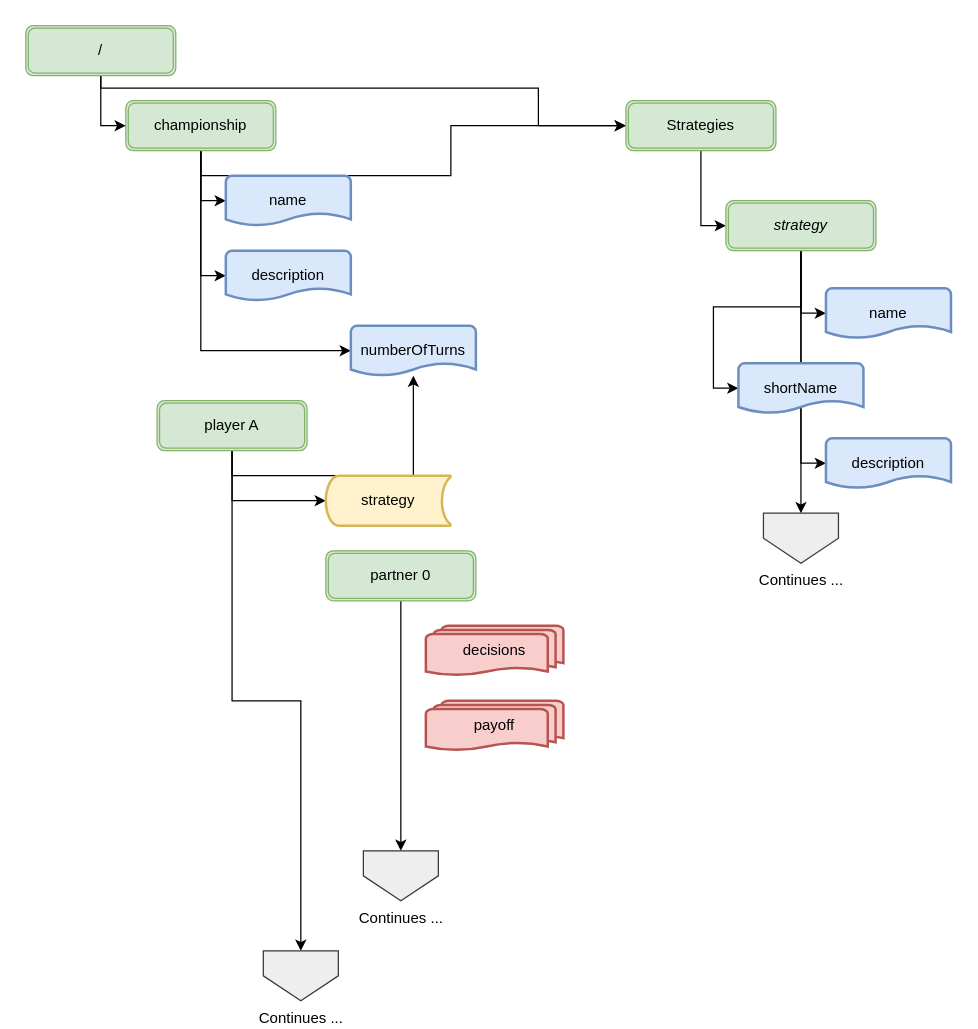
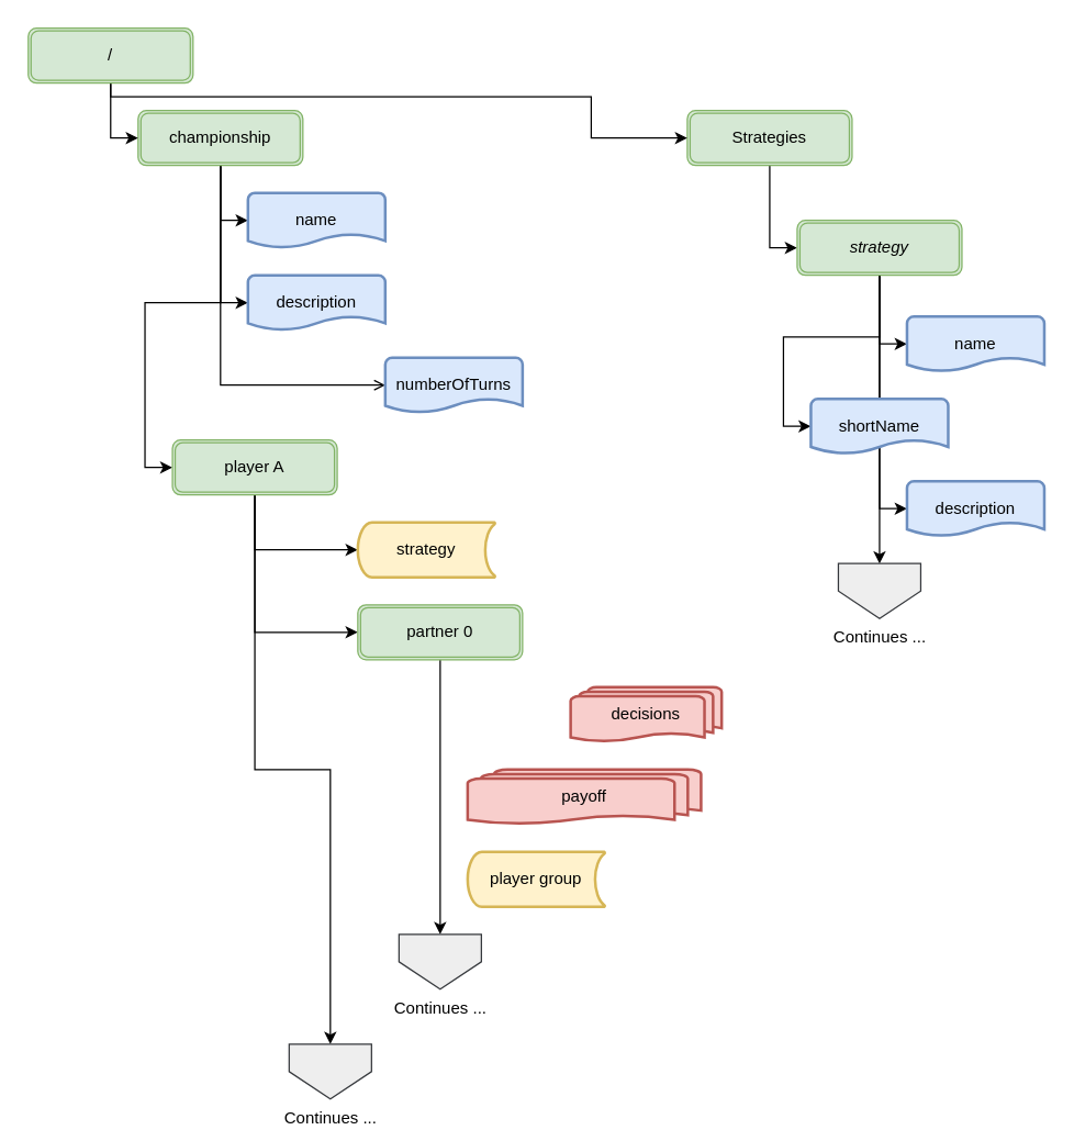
- <mxCell id="5" style="edgeStyle=orthogonalEdgeStyle;rounded=0;orthogonalLoop=1;jettySize=auto;html=1;exitX=0.5;exitY=1;exitDx=0;exitDy=0;startArrow=none;startFill=0;endArrow=classic;endFill=1;strokeColor=#000000;strokeWidth=1;fontSize=12;" edge="1" parent="1" source="6" target="15"><mxGeometry relative="1" as="geometry" /></mxCell>
+ <mxCell id="5" style="edgeStyle=orthogonalEdgeStyle;rounded=0;orthogonalLoop=1;jettySize=auto;html=1;exitX=0.5;exitY=1;exitDx=0;exitDy=0;entryX=0;entryY=0.5;entryDx=0;entryDy=0;startArrow=none;startFill=0;endArrow=classic;endFill=1;strokeColor=#000000;strokeWidth=1;fontSize=12;" edge="1" parent="1" source="6" target="13"><mxGeometry relative="1" as="geometry" /></mxCell>
- <mxCell id="4" style="edgeStyle=orthogonalEdgeStyle;rounded=0;orthogonalLoop=1;jettySize=auto;html=1;exitX=0.5;exitY=1;exitDx=0;exitDy=0;entryX=0;entryY=0.5;entryDx=0;entryDy=0;entryPerimeter=0;startArrow=none;startFill=0;endArrow=classic;endFill=1;strokeColor=#000000;strokeWidth=1;fontSize=12;" edge="1" parent="1" source="6" target="8"><mxGeometry relative="1" as="geometry" /></mxCell>
+ <mxCell id="4" style="edgeStyle=orthogonalEdgeStyle;rounded=0;orthogonalLoop=1;jettySize=auto;html=1;exitX=0.5;exitY=1;exitDx=0;exitDy=0;entryX=0;entryY=0.5;entryDx=0;entryDy=0;entryPerimeter=0;startArrow=none;startFill=0;endArrow=open;endFill=1;strokeColor=#000000;strokeWidth=1;fontSize=12;" edge="1" parent="1" source="6" target="8"><mxGeometry relative="1" as="geometry" /></mxCell>
- <mxCell id="11" style="edgeStyle=orthogonalEdgeStyle;rounded=0;orthogonalLoop=1;jettySize=auto;html=1;exitX=0.5;exitY=1;exitDx=0;exitDy=0;startArrow=none;startFill=0;endArrow=classic;endFill=1;strokeColor=#000000;strokeWidth=1;fontSize=12;" edge="1" parent="1" source="13" target="8"><mxGeometry relative="1" as="geometry" /></mxCell>
+ <mxCell id="11" style="edgeStyle=orthogonalEdgeStyle;rounded=0;orthogonalLoop=1;jettySize=auto;html=1;exitX=0.5;exitY=1;exitDx=0;exitDy=0;entryX=0;entryY=0.5;entryDx=0;entryDy=0;startArrow=none;startFill=0;endArrow=classic;endFill=1;strokeColor=#000000;strokeWidth=1;fontSize=12;" edge="1" parent="1" source="13" target="29"><mxGeometry relative="1" as="geometry" /></mxCell>
- <mxCell id="26" value="decisions" style="strokeWidth=2;html=1;shape=mxgraph.flowchart.multi-document;whiteSpace=wrap;fontSize=12;fillColor=#f8cecc;strokeColor=#b85450;" vertex="1" parent="1"><mxGeometry x="340" y="500" width="110" height="40" as="geometry" /></mxCell>
+ <mxCell id="26" value="decisions" style="strokeWidth=2;html=1;shape=mxgraph.flowchart.multi-document;whiteSpace=wrap;fontSize=12;fillColor=#f8cecc;strokeColor=#b85450;" vertex="1" parent="1"><mxGeometry x="415" y="500" width="110" height="40" as="geometry" /></mxCell>
- <mxCell id="27" value="payoff" style="strokeWidth=2;html=1;shape=mxgraph.flowchart.multi-document;whiteSpace=wrap;fontSize=12;fillColor=#f8cecc;strokeColor=#b85450;" vertex="1" parent="1"><mxGeometry x="340" y="560" width="110" height="40" as="geometry" /></mxCell>
+ <mxCell id="27" value="payoff" style="strokeWidth=2;html=1;shape=mxgraph.flowchart.multi-document;whiteSpace=wrap;fontSize=12;fillColor=#f8cecc;strokeColor=#b85450;" vertex="1" parent="1"><mxGeometry x="340" y="560" width="170" height="40" as="geometry" /></mxCell>
+ <mxCell id="32" value="player group" style="strokeWidth=2;html=1;shape=mxgraph.flowchart.stored_data;whiteSpace=wrap;fontSize=12;fillColor=#fff2cc;strokeColor=#d6b656;" vertex="1" parent="1"><mxGeometry x="340" y="620" width="100" height="40" as="geometry" /></mxCell>
